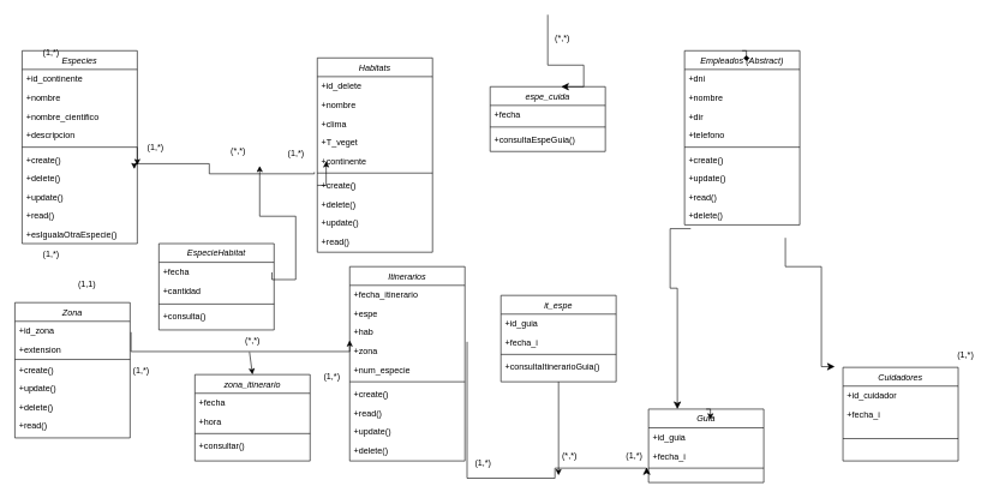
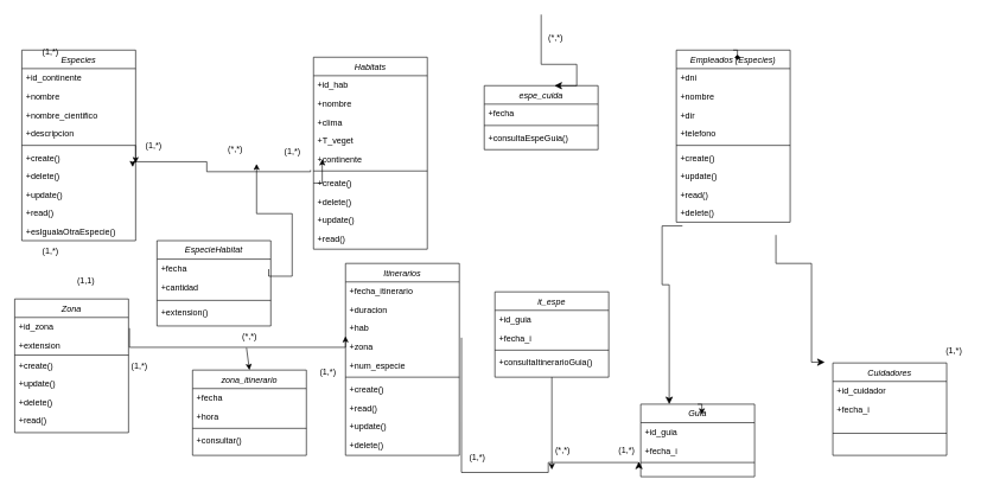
- <mxCell id="14" value="Empleados (Abstract)" style="swimlane;fontStyle=2;align=center;verticalAlign=top;childLayout=stackLayout;horizontal=1;startSize=26;horizontalStack=0;resizeParent=1;resizeLast=0;collapsible=1;marginBottom=0;rounded=0;shadow=0;strokeWidth=1;" vertex="1" parent="1"><mxGeometry x="950" y="70" width="160" height="242" as="geometry"><mxRectangle x="240" y="90" width="160" height="26" as="alternateBounds" /></mxGeometry></mxCell>
+ <mxCell id="14" value="Empleados (Especies)" style="swimlane;fontStyle=2;align=center;verticalAlign=top;childLayout=stackLayout;horizontal=1;startSize=26;horizontalStack=0;resizeParent=1;resizeLast=0;collapsible=1;marginBottom=0;rounded=0;shadow=0;strokeWidth=1;" vertex="1" parent="1"><mxGeometry x="950" y="70" width="160" height="242" as="geometry"><mxRectangle x="240" y="90" width="160" height="26" as="alternateBounds" /></mxGeometry></mxCell>
- <mxCell id="37" value="+id_delete" style="text;align=left;verticalAlign=top;spacingLeft=4;spacingRight=4;overflow=hidden;rotatable=0;points=[[0,0.5],[1,0.5]];portConstraint=eastwest;" vertex="1" parent="36"><mxGeometry y="26" width="160" height="26" as="geometry" /></mxCell>
+ <mxCell id="37" value="+id_hab" style="text;align=left;verticalAlign=top;spacingLeft=4;spacingRight=4;overflow=hidden;rotatable=0;points=[[0,0.5],[1,0.5]];portConstraint=eastwest;" vertex="1" parent="36"><mxGeometry y="26" width="160" height="26" as="geometry" /></mxCell>
- <mxCell id="57" value="+espe" style="text;align=left;verticalAlign=top;spacingLeft=4;spacingRight=4;overflow=hidden;rotatable=0;points=[[0,0.5],[1,0.5]];portConstraint=eastwest;rounded=0;shadow=0;html=0;" vertex="1" parent="55"><mxGeometry y="52" width="160" height="26" as="geometry" /></mxCell>
+ <mxCell id="57" value="+duracion" style="text;align=left;verticalAlign=top;spacingLeft=4;spacingRight=4;overflow=hidden;rotatable=0;points=[[0,0.5],[1,0.5]];portConstraint=eastwest;rounded=0;shadow=0;html=0;" vertex="1" parent="55"><mxGeometry y="52" width="160" height="26" as="geometry" /></mxCell>
- <mxCell id="35" value="+consulta()" style="text;align=left;verticalAlign=top;spacingLeft=4;spacingRight=4;overflow=hidden;rotatable=0;points=[[0,0.5],[1,0.5]];portConstraint=eastwest;rounded=0;shadow=0;html=0;" vertex="1" parent="31"><mxGeometry y="88" width="160" height="26" as="geometry" /></mxCell>
+ <mxCell id="35" value="+extension()" style="text;align=left;verticalAlign=top;spacingLeft=4;spacingRight=4;overflow=hidden;rotatable=0;points=[[0,0.5],[1,0.5]];portConstraint=eastwest;rounded=0;shadow=0;html=0;" vertex="1" parent="31"><mxGeometry y="88" width="160" height="26" as="geometry" /></mxCell>
